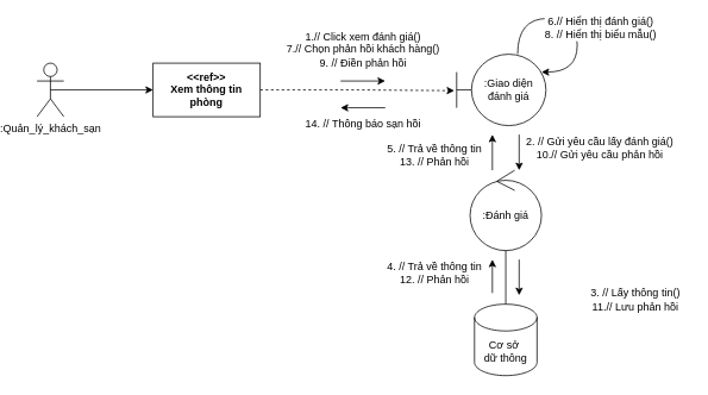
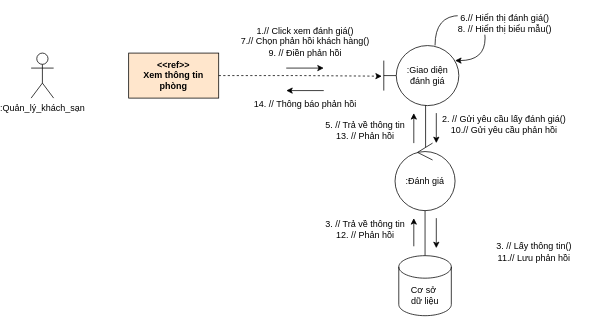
- <mxCell id="2" style="edgeStyle=orthogonalEdgeStyle;rounded=0;orthogonalLoop=1;jettySize=auto;html=1;exitX=0.5;exitY=0.5;exitDx=0;exitDy=0;exitPerimeter=0;" edge="1" parent="1" source="3" target="19"><mxGeometry relative="1" as="geometry"><mxPoint x="140" y="100" as="targetPoint" /></mxGeometry></mxCell>
- <mxCell id="19" value="&lt;span id=&quot;selected_text&quot;&gt;&lt;/span&gt;&lt;span id=&quot;selected_text&quot;&gt;&lt;/span&gt;&lt;b&gt;&lt;span id=&quot;selected_text&quot;&gt;&lt;/span&gt;&lt;span id=&quot;selected_text&quot;&gt;&lt;/span&gt;&lt;span id=&quot;selected_text&quot;&gt;&lt;/span&gt;&amp;lt;&amp;lt;ref&amp;gt;&amp;gt;&lt;/b&gt;&lt;div&gt;&lt;b&gt;Xem thông tin phòng&lt;/b&gt;&lt;/div&gt;" style="rounded=0;whiteSpace=wrap;html=1;" vertex="1" parent="1"><mxGeometry x="150" y="70" width="120" height="60" as="geometry" /></mxCell>
+ <mxCell id="19" value="&lt;span id=&quot;selected_text&quot;&gt;&lt;/span&gt;&lt;span id=&quot;selected_text&quot;&gt;&lt;/span&gt;&lt;b&gt;&lt;span id=&quot;selected_text&quot;&gt;&lt;/span&gt;&lt;span id=&quot;selected_text&quot;&gt;&lt;/span&gt;&lt;span id=&quot;selected_text&quot;&gt;&lt;/span&gt;&amp;lt;&amp;lt;ref&amp;gt;&amp;gt;&lt;/b&gt;&lt;div&gt;&lt;b&gt;Xem thông tin phòng&lt;/b&gt;&lt;/div&gt;" style="rounded=0;whiteSpace=wrap;html=1;fillColor=#ffe6cc;" vertex="1" parent="1"><mxGeometry x="150" y="70" width="120" height="60" as="geometry" /></mxCell>
- <mxCell id="24" value="&lt;span id=&quot;selected_text&quot;&gt;&lt;/span&gt;&lt;span id=&quot;selected_text&quot;&gt;&lt;/span&gt;14. // Thông báo sạn hồi" style="text;html=1;align=center;verticalAlign=middle;resizable=0;points=[];autosize=1;strokeColor=none;fillColor=none;" vertex="1" parent="1"><mxGeometry x="305" y="122.5" width="160" height="30" as="geometry" /></mxCell>
+ <mxCell id="24" value="&lt;span id=&quot;selected_text&quot;&gt;&lt;/span&gt;&lt;span id=&quot;selected_text&quot;&gt;&lt;/span&gt;14. // Thông báo phản hồi" style="text;html=1;align=center;verticalAlign=middle;resizable=0;points=[];autosize=1;strokeColor=none;fillColor=none;" vertex="1" parent="1"><mxGeometry x="305" y="122.5" width="160" height="30" as="geometry" /></mxCell>
+ <mxCell id="4" style="edgeStyle=orthogonalEdgeStyle;rounded=0;orthogonalLoop=1;jettySize=auto;html=1;exitX=0.557;exitY=0.979;exitDx=0;exitDy=0;endArrow=none;endFill=0;exitPerimeter=0;entryX=0.509;entryY=0.058;entryDx=0;entryDy=0;entryPerimeter=0;" edge="1" parent="1" source="15" target="16"><mxGeometry relative="1" as="geometry"><mxPoint x="545" y="210" as="targetPoint" /><mxPoint x="545" y="125" as="sourcePoint" /></mxGeometry></mxCell>
- <mxCell id="12" value="&lt;span id=&quot;selected_text&quot;&gt;&lt;/span&gt;&lt;span id=&quot;selected_text&quot;&gt;&lt;/span&gt;&lt;span id=&quot;selected_text&quot;&gt;&lt;/span&gt;&lt;span id=&quot;selected_text&quot;&gt;&lt;/span&gt;4. // &lt;span id=&quot;selected_text&quot;&gt;&lt;/span&gt;&lt;span id=&quot;selected_text&quot;&gt;&lt;/span&gt;Trả về thông tin&lt;div&gt;12. // Phản hồi&lt;/div&gt;" style="text;html=1;align=center;verticalAlign=middle;resizable=0;points=[];autosize=1;strokeColor=none;fillColor=none;" vertex="1" parent="1"><mxGeometry x="400" y="285" width="130" height="40" as="geometry" /></mxCell>
+ <mxCell id="12" value="&lt;span id=&quot;selected_text&quot;&gt;&lt;/span&gt;&lt;span id=&quot;selected_text&quot;&gt;&lt;/span&gt;&lt;span id=&quot;selected_text&quot;&gt;&lt;/span&gt;&lt;span id=&quot;selected_text&quot;&gt;&lt;/span&gt;3. // &lt;span id=&quot;selected_text&quot;&gt;&lt;/span&gt;&lt;span id=&quot;selected_text&quot;&gt;&lt;/span&gt;Trả về thông tin&lt;div&gt;12. // Phản hồi&lt;/div&gt;" style="text;html=1;align=center;verticalAlign=middle;resizable=0;points=[];autosize=1;strokeColor=none;fillColor=none;" vertex="1" parent="1"><mxGeometry x="400" y="285" width="130" height="40" as="geometry" /></mxCell>
- <mxCell id="6" value="&lt;span id=&quot;selected_text&quot;&gt;&lt;/span&gt;&lt;span id=&quot;selected_text&quot;&gt;&lt;/span&gt;Cơ sở&amp;nbsp;&lt;div&gt;dữ thông&lt;/div&gt;" style="shape=cylinder3;whiteSpace=wrap;html=1;boundedLbl=1;backgroundOutline=1;size=15;" vertex="1" parent="1"><mxGeometry x="510" y="340" width="70" height="80" as="geometry" /></mxCell>
+ <mxCell id="6" value="&lt;span id=&quot;selected_text&quot;&gt;&lt;/span&gt;&lt;span id=&quot;selected_text&quot;&gt;&lt;/span&gt;Cơ sở&amp;nbsp;&lt;div&gt;dữ liệu&lt;/div&gt;" style="shape=cylinder3;whiteSpace=wrap;html=1;boundedLbl=1;backgroundOutline=1;size=15;" vertex="1" parent="1"><mxGeometry x="510" y="340" width="70" height="80" as="geometry" /></mxCell>
